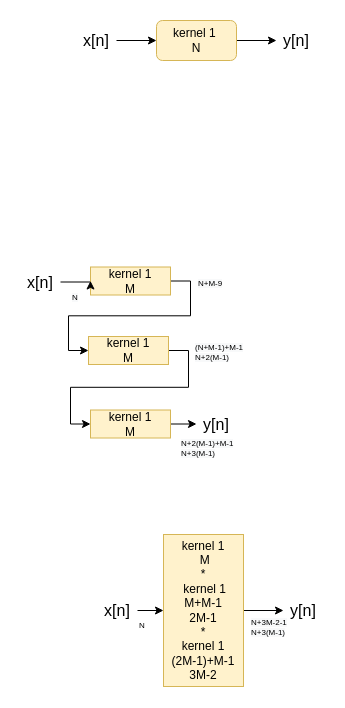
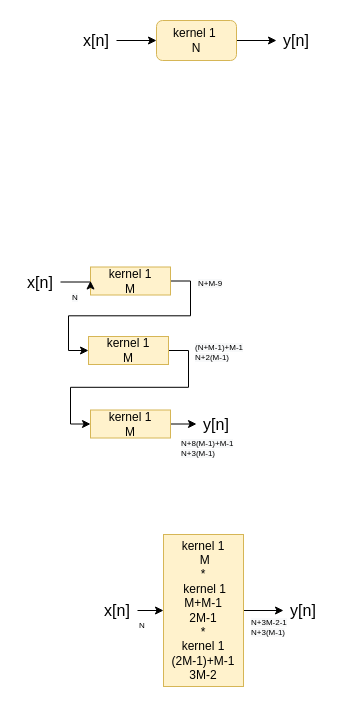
- <mxCell id="23" value="&lt;meta charset=&quot;utf-8&quot; style=&quot;font-size: 8px;&quot;&gt;&lt;span style=&quot;color: rgb(0, 0, 0); font-style: normal; font-weight: 400; letter-spacing: normal; text-align: center; text-indent: 0px; text-transform: none; word-spacing: 0px; font-family: helvetica; font-size: 8px; background-color: rgb(248, 249, 250); display: inline; float: none;&quot;&gt;N+2(M-1)+M-1&lt;/span&gt;&lt;br style=&quot;color: rgb(0, 0, 0); font-style: normal; font-weight: 400; letter-spacing: normal; text-align: center; text-indent: 0px; text-transform: none; word-spacing: 0px; font-family: helvetica; font-size: 8px; background-color: rgb(248, 249, 250);&quot;&gt;&lt;span style=&quot;color: rgb(0, 0, 0); font-style: normal; font-weight: 400; letter-spacing: normal; text-align: center; text-indent: 0px; text-transform: none; word-spacing: 0px; font-family: helvetica; font-size: 8px; background-color: rgb(248, 249, 250); display: inline; float: none;&quot;&gt;N+3(M-1)&lt;/span&gt;" style="text;whiteSpace=wrap;html=1;fontSize=8;" vertex="1" parent="1"><mxGeometry x="179.4" y="432" width="56.6" height="27" as="geometry" /></mxCell>
+ <mxCell id="23" value="&lt;meta charset=&quot;utf-8&quot; style=&quot;font-size: 8px;&quot;&gt;&lt;span style=&quot;color: rgb(0, 0, 0); font-style: normal; font-weight: 400; letter-spacing: normal; text-align: center; text-indent: 0px; text-transform: none; word-spacing: 0px; font-family: helvetica; font-size: 8px; background-color: rgb(248, 249, 250); display: inline; float: none;&quot;&gt;N+8(M-1)+M-1&lt;/span&gt;&lt;br style=&quot;color: rgb(0, 0, 0); font-style: normal; font-weight: 400; letter-spacing: normal; text-align: center; text-indent: 0px; text-transform: none; word-spacing: 0px; font-family: helvetica; font-size: 8px; background-color: rgb(248, 249, 250);&quot;&gt;&lt;span style=&quot;color: rgb(0, 0, 0); font-style: normal; font-weight: 400; letter-spacing: normal; text-align: center; text-indent: 0px; text-transform: none; word-spacing: 0px; font-family: helvetica; font-size: 8px; background-color: rgb(248, 249, 250); display: inline; float: none;&quot;&gt;N+3(M-1)&lt;/span&gt;" style="text;whiteSpace=wrap;html=1;fontSize=8;" vertex="1" parent="1"><mxGeometry x="179.4" y="432" width="56.6" height="27" as="geometry" /></mxCell>
